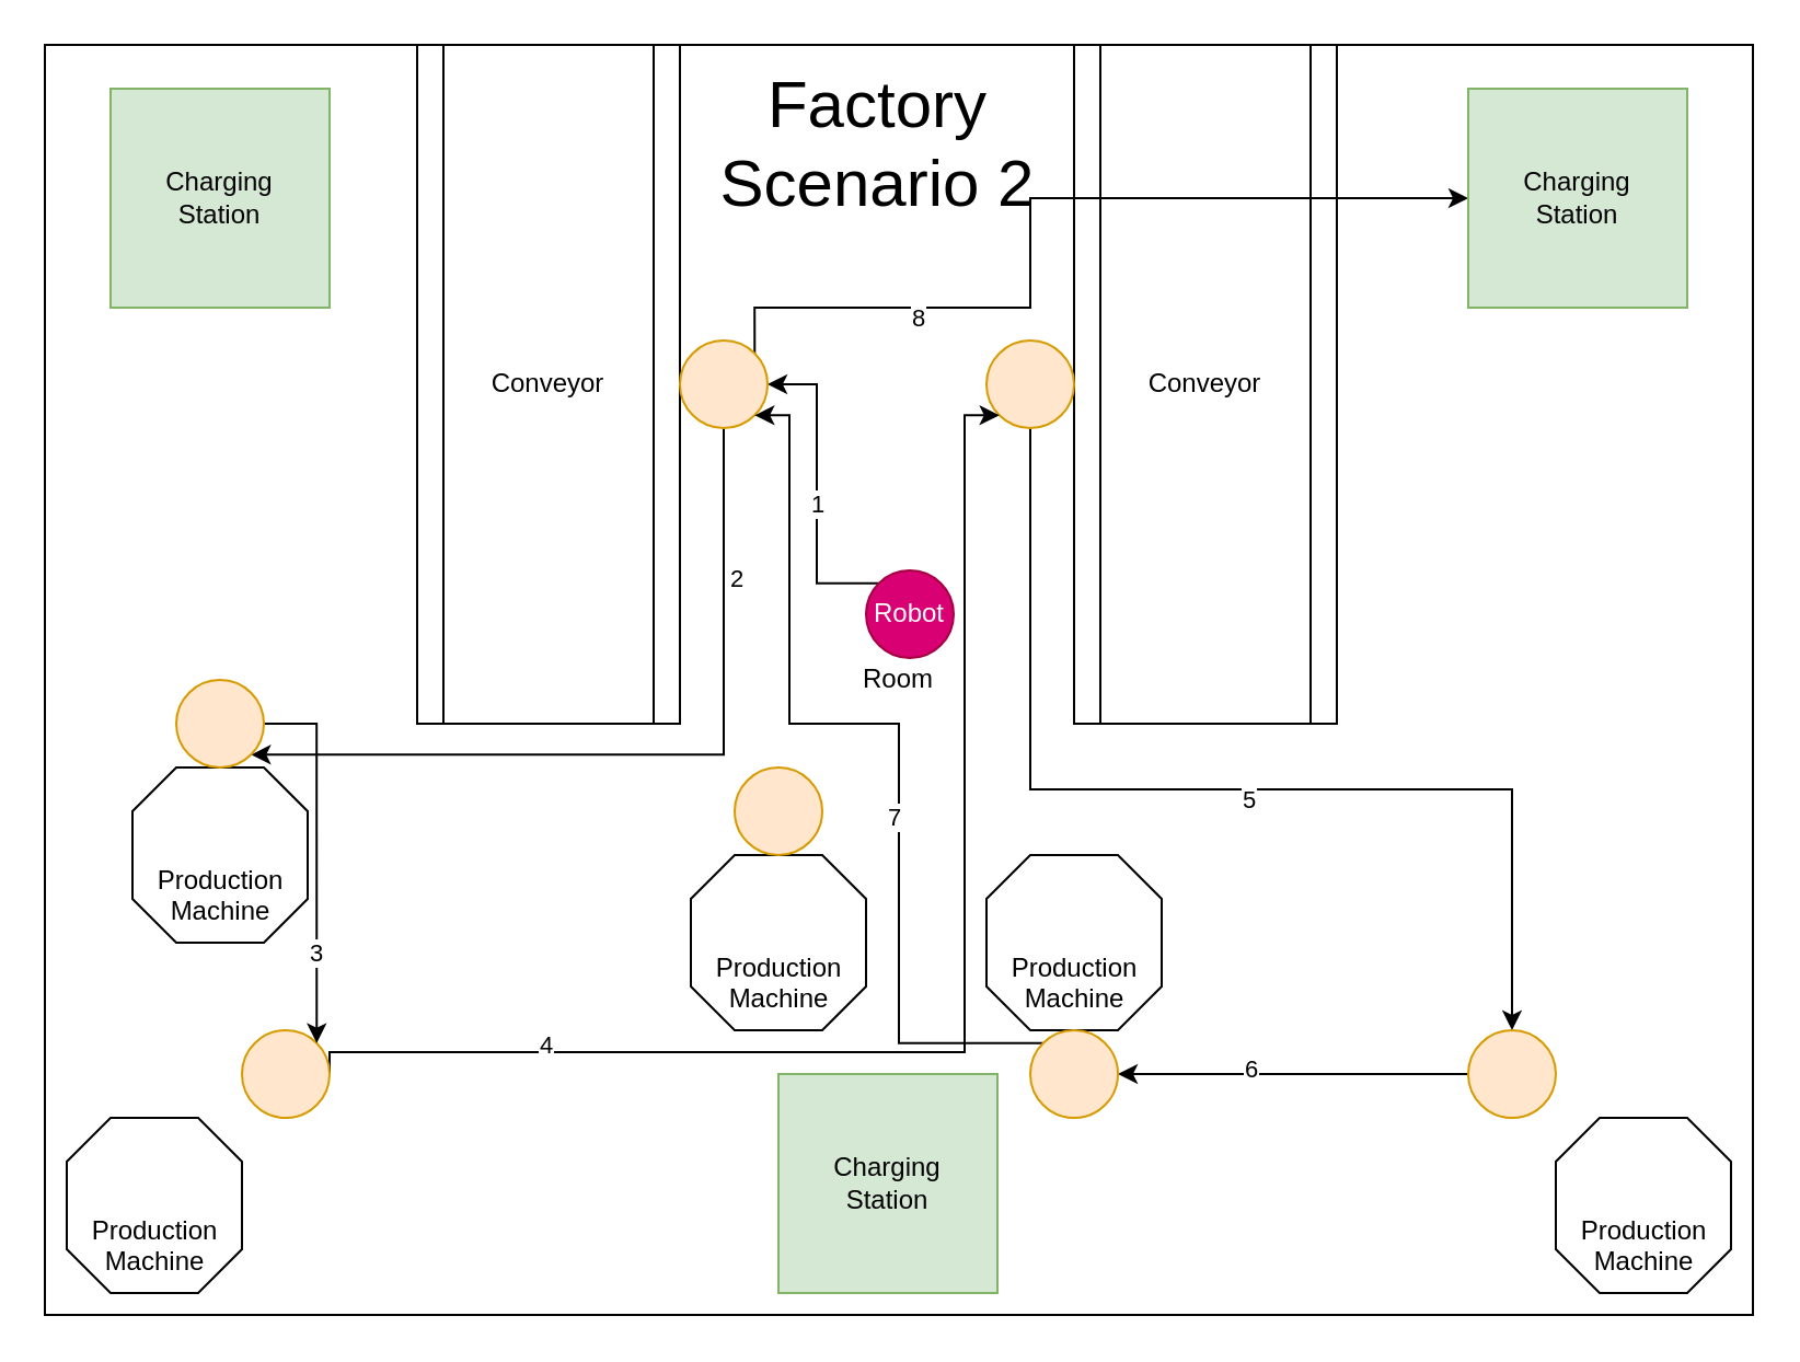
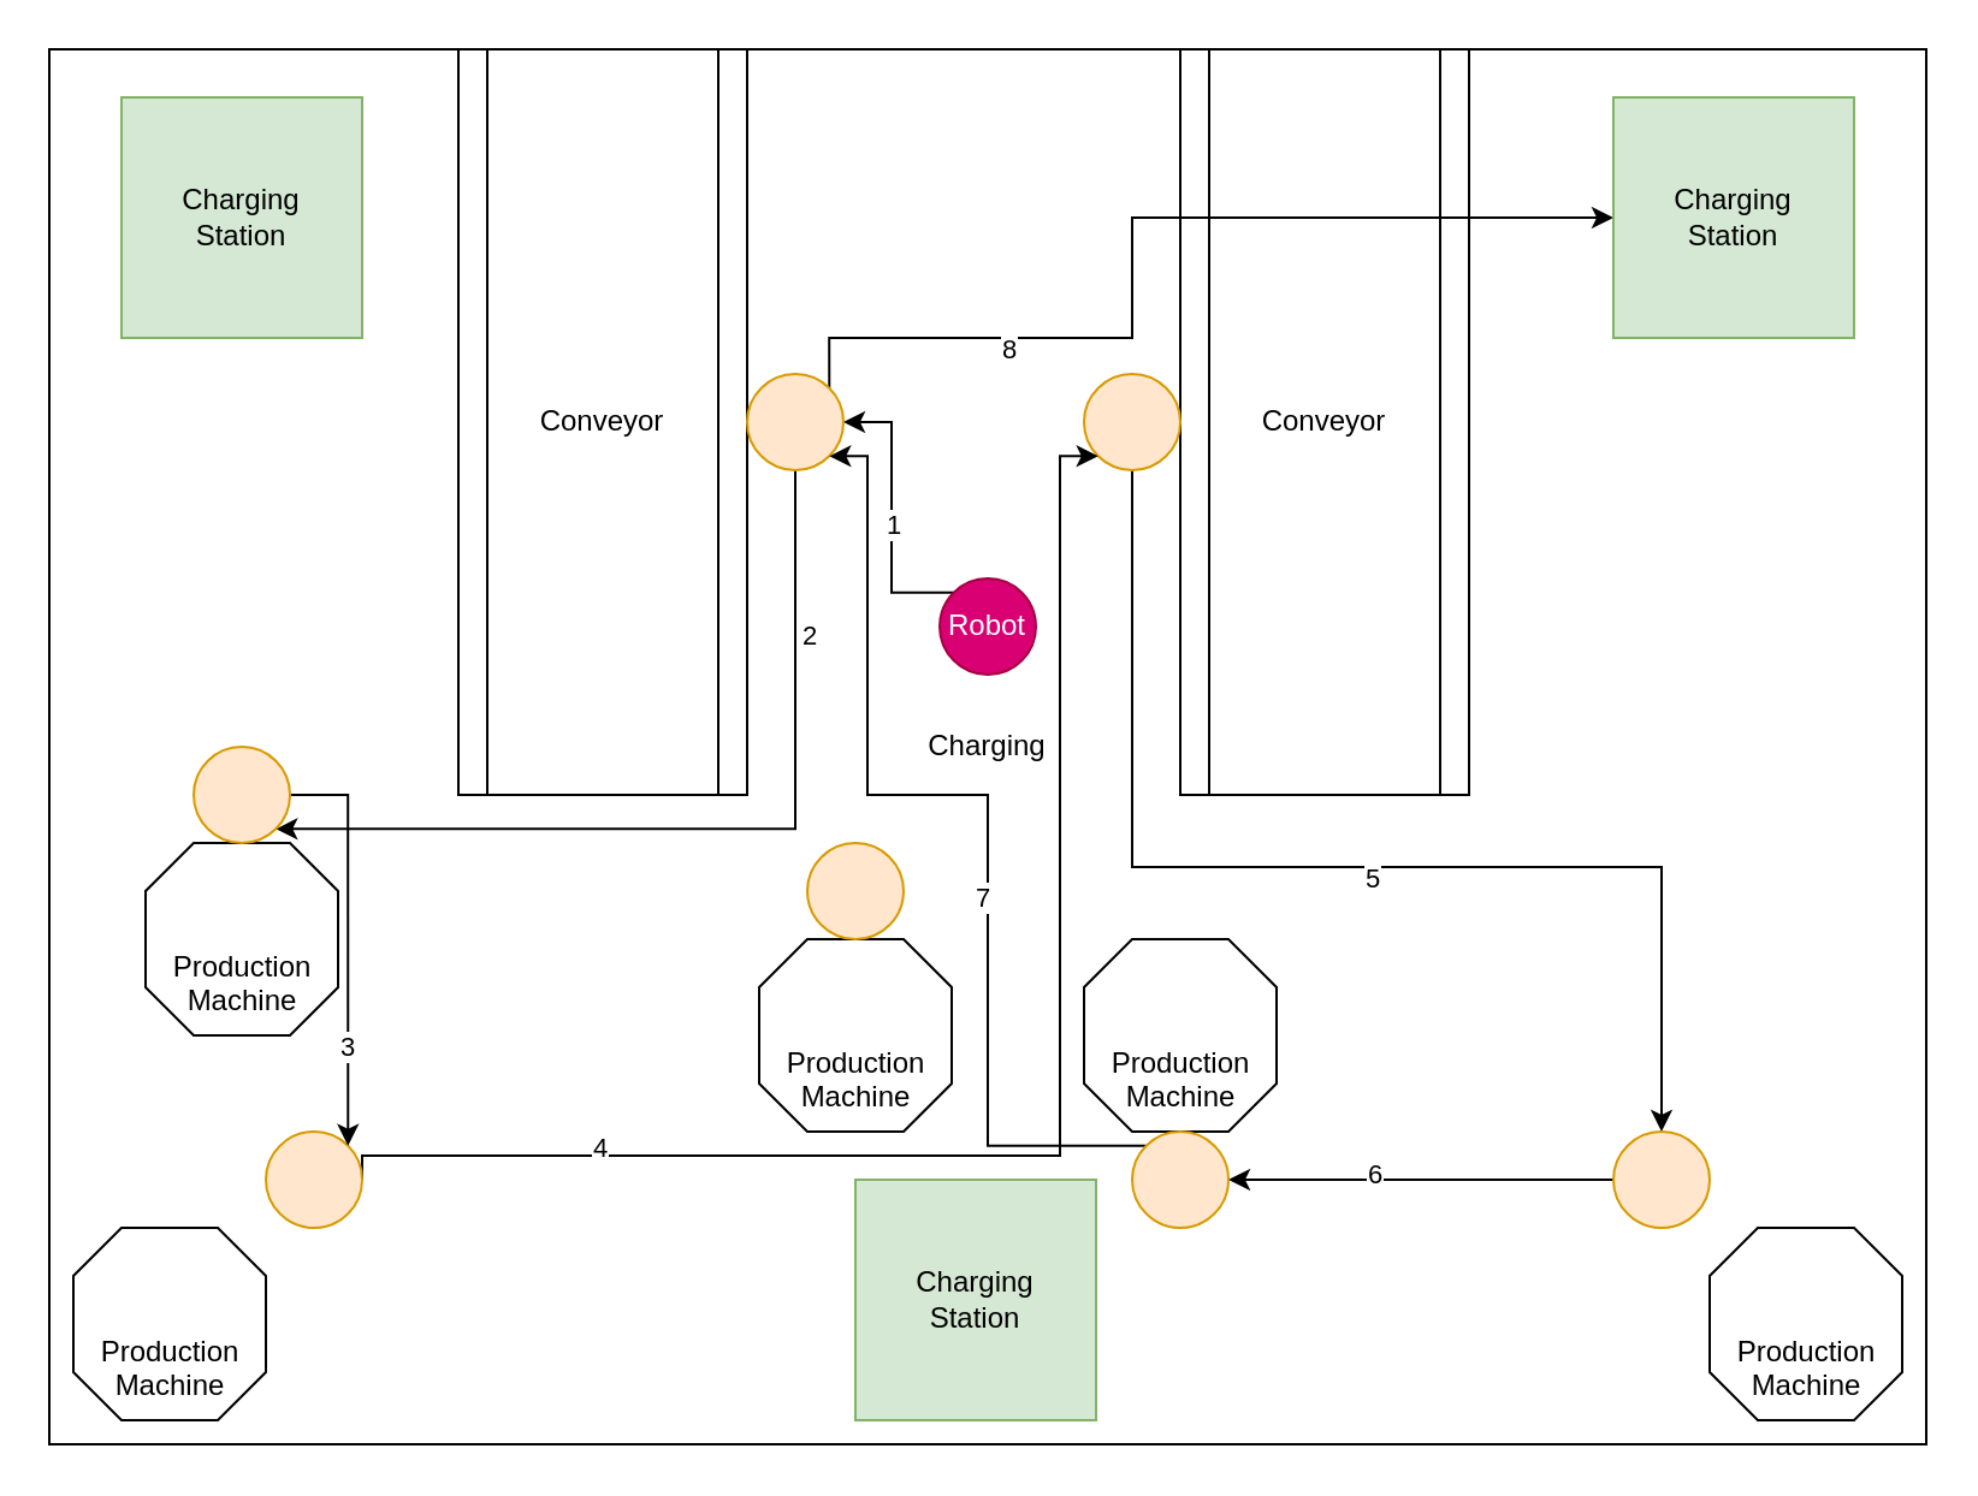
- <mxCell id="37" value="Factory&lt;div&gt;Scenario 2&lt;/div&gt;" style="text;html=1;align=center;verticalAlign=middle;resizable=0;points=[];autosize=1;strokeColor=none;fillColor=none;fontSize=30;" parent="1" vertex="1"><mxGeometry x="315" y="20" width="170" height="90" as="geometry" /></mxCell>
- <mxCell id="7" value="Robot" style="ellipse;whiteSpace=wrap;html=1;aspect=fixed;fillColor=#d80073;fontColor=#ffffff;strokeColor=#A50040;" vertex="1" parent="1"><mxGeometry x="395" y="260" width="40" height="40" as="geometry" /></mxCell>
+ <mxCell id="7" value="Robot" style="ellipse;whiteSpace=wrap;html=1;aspect=fixed;fillColor=#d80073;fontColor=#ffffff;strokeColor=#A50040;" vertex="1" parent="1"><mxGeometry x="390" y="240" width="40" height="40" as="geometry" /></mxCell>
- <mxCell id="2" value="Room" style="rounded=0;whiteSpace=wrap;html=1;movable=1;resizable=1;rotatable=1;deletable=1;editable=1;locked=0;connectable=1;" parent="1" vertex="1"><mxGeometry x="20" y="20" width="780" height="580" as="geometry" /></mxCell>
+ <mxCell id="2" value="Charging" style="rounded=0;whiteSpace=wrap;html=1;movable=1;resizable=1;rotatable=1;deletable=1;editable=1;locked=0;connectable=1;" parent="1" vertex="1"><mxGeometry x="20" y="20" width="780" height="580" as="geometry" /></mxCell>
